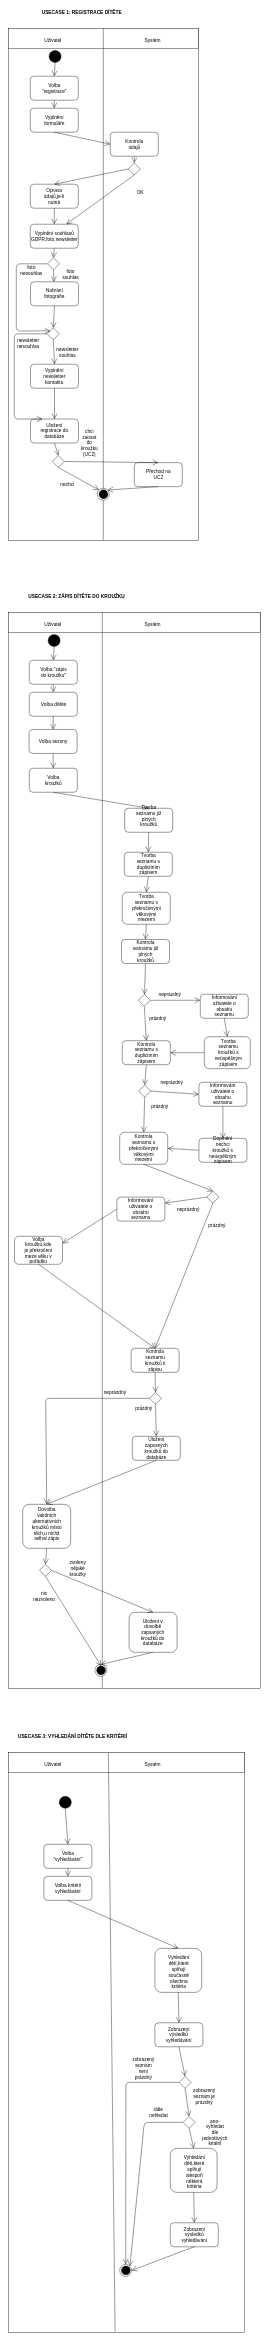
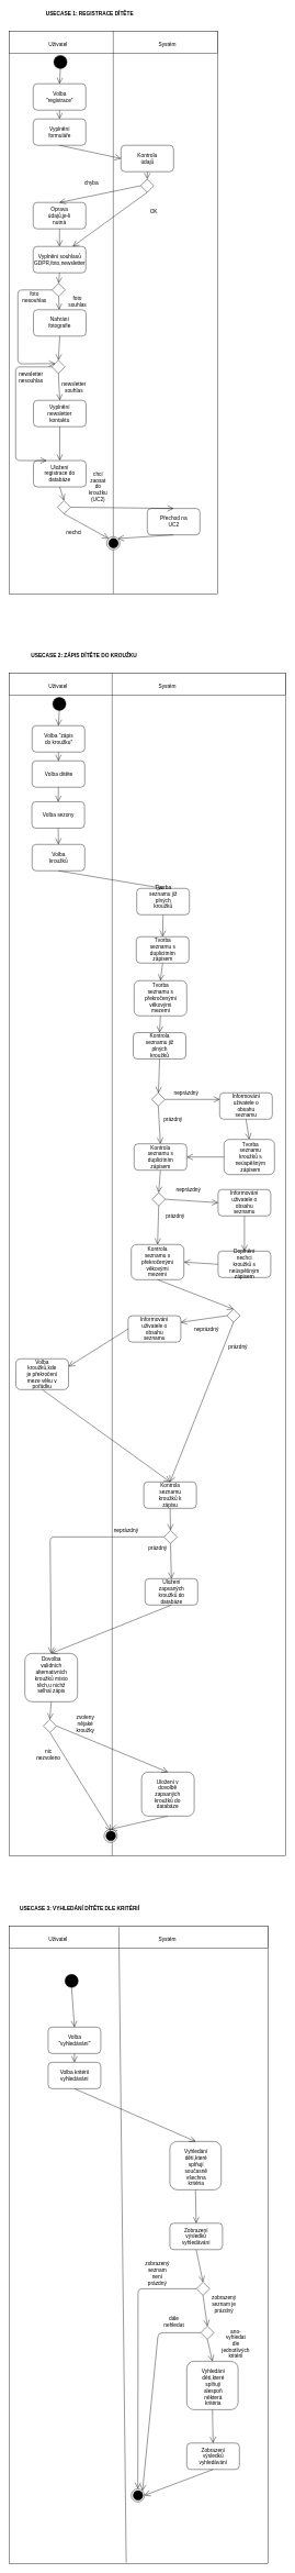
+ <mxCell id="58" value="chyba" style="text;html=1;strokeColor=none;fillColor=none;align=center;verticalAlign=middle;whiteSpace=wrap;rounded=0;" parent="1" vertex="1"><mxGeometry x="187.5" y="407" width="40" height="20" as="geometry" /></mxCell>
